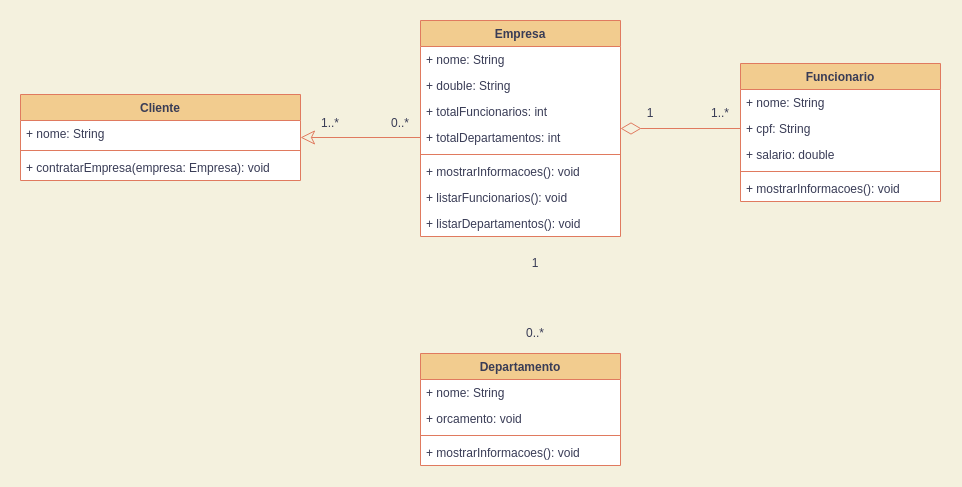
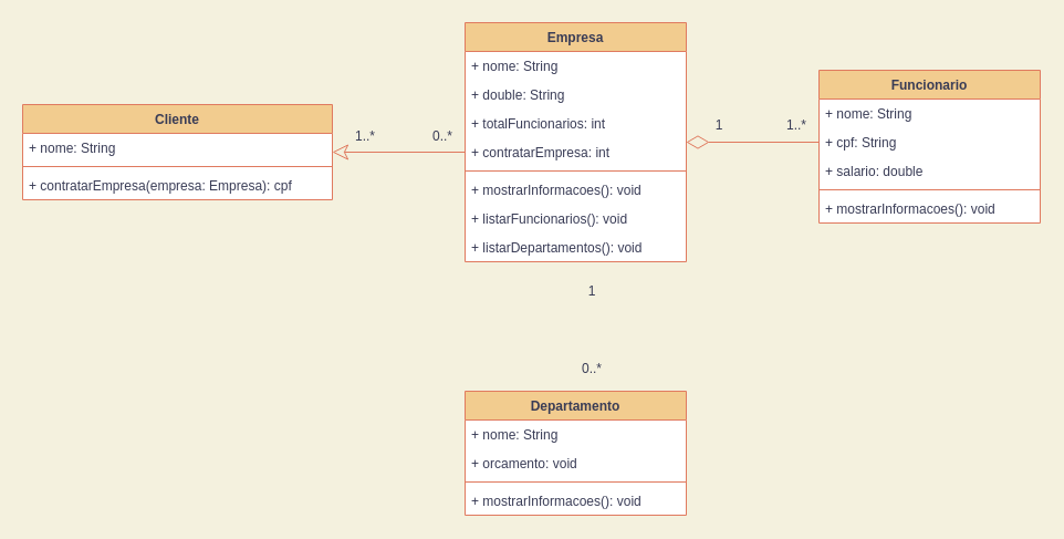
- <mxCell id="6" value="+ totalDepartamentos: int" style="text;strokeColor=none;fillColor=none;align=left;verticalAlign=top;spacingLeft=4;spacingRight=4;overflow=hidden;rotatable=0;points=[[0,0.5],[1,0.5]];portConstraint=eastwest;fontColor=#393C56;" vertex="1" parent="2"><mxGeometry y="104" width="200" height="26" as="geometry" /></mxCell>
+ <mxCell id="6" value="+ contratarEmpresa: int" style="text;strokeColor=none;fillColor=none;align=left;verticalAlign=top;spacingLeft=4;spacingRight=4;overflow=hidden;rotatable=0;points=[[0,0.5],[1,0.5]];portConstraint=eastwest;fontColor=#393C56;" vertex="1" parent="2"><mxGeometry y="104" width="200" height="26" as="geometry" /></mxCell>
- <mxCell id="20" value="+ contratarEmpresa(empresa: Empresa): void" style="text;strokeColor=none;fillColor=none;align=left;verticalAlign=top;spacingLeft=4;spacingRight=4;overflow=hidden;rotatable=0;points=[[0,0.5],[1,0.5]];portConstraint=eastwest;fontColor=#393C56;" parent="17" vertex="1"><mxGeometry y="60" width="280" height="26" as="geometry" /></mxCell>
+ <mxCell id="20" value="+ contratarEmpresa(empresa: Empresa): cpf" style="text;strokeColor=none;fillColor=none;align=left;verticalAlign=top;spacingLeft=4;spacingRight=4;overflow=hidden;rotatable=0;points=[[0,0.5],[1,0.5]];portConstraint=eastwest;fontColor=#393C56;" parent="17" vertex="1"><mxGeometry y="60" width="280" height="26" as="geometry" /></mxCell>
